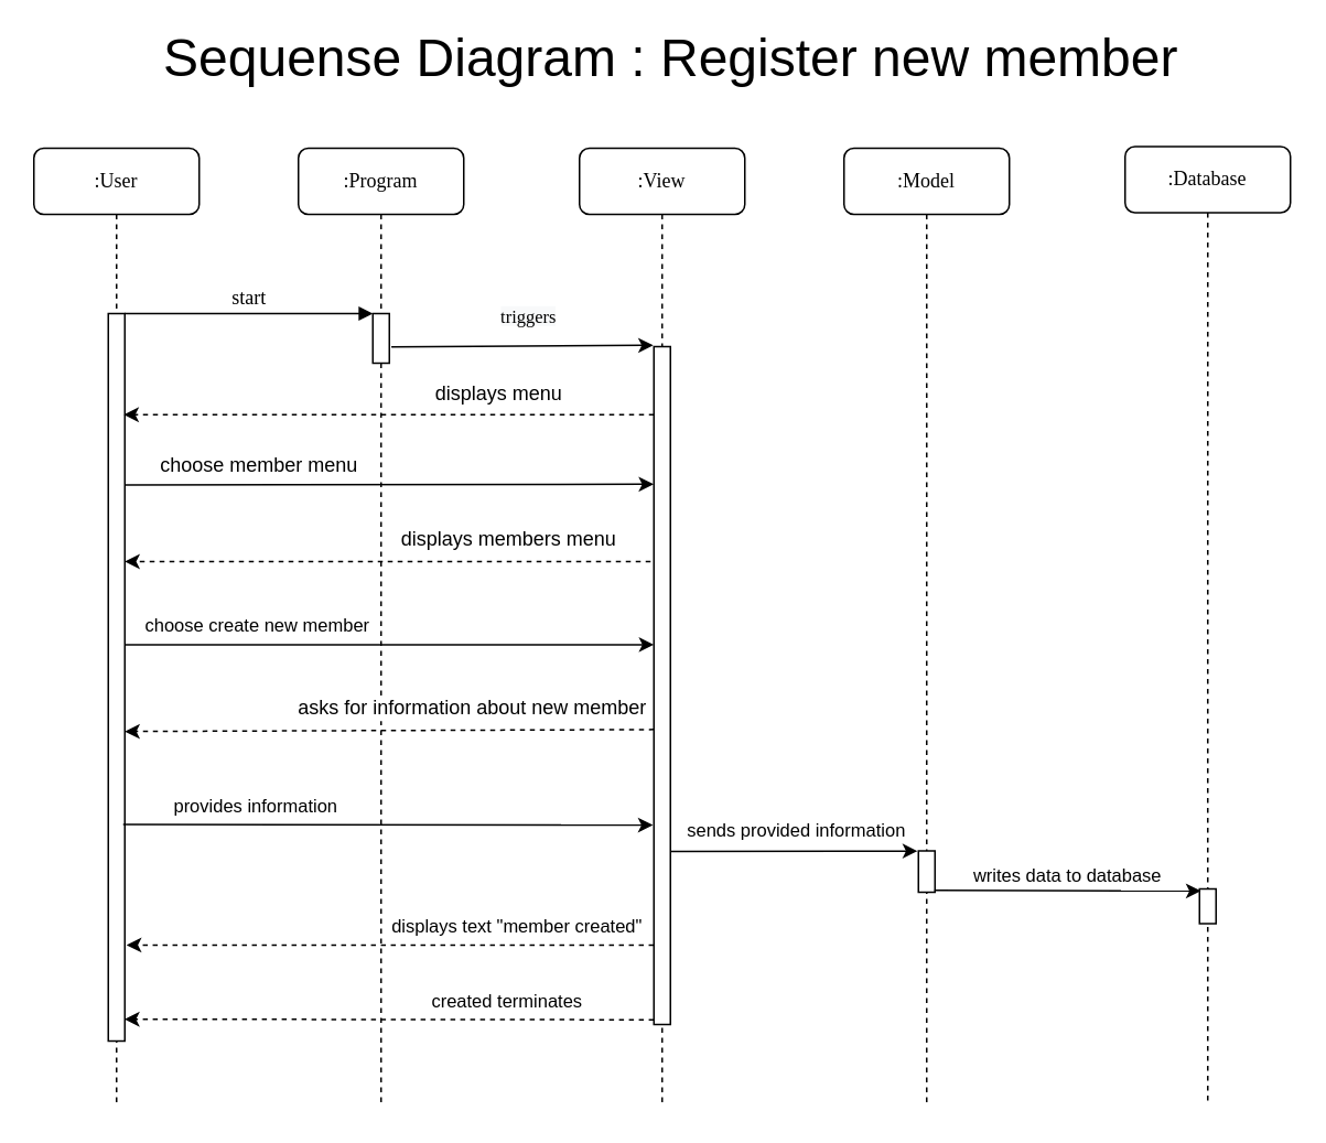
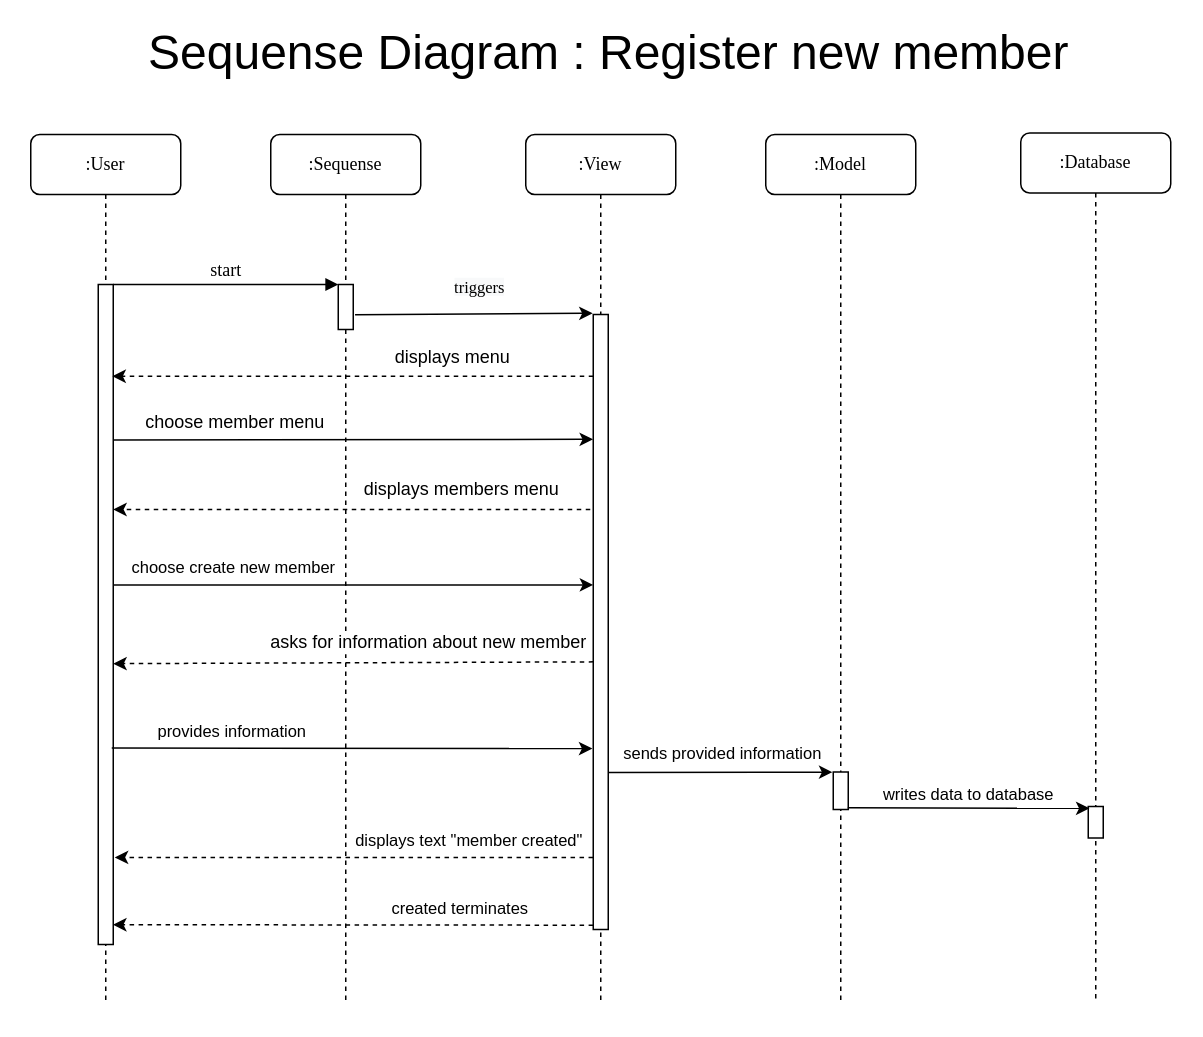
- <mxCell id="2" value=":Program" style="shape=umlLifeline;perimeter=lifelinePerimeter;whiteSpace=wrap;html=1;container=1;collapsible=0;recursiveResize=0;outlineConnect=0;rounded=1;shadow=0;comic=0;labelBackgroundColor=none;strokeWidth=1;fontFamily=Verdana;fontSize=12;align=center;" parent="1" vertex="1"><mxGeometry x="180" y="89" width="100" height="580" as="geometry" /></mxCell>
+ <mxCell id="2" value=":Sequense" style="shape=umlLifeline;perimeter=lifelinePerimeter;whiteSpace=wrap;html=1;container=1;collapsible=0;recursiveResize=0;outlineConnect=0;rounded=1;shadow=0;comic=0;labelBackgroundColor=none;strokeWidth=1;fontFamily=Verdana;fontSize=12;align=center;" parent="1" vertex="1"><mxGeometry x="180" y="89" width="100" height="580" as="geometry" /></mxCell>
